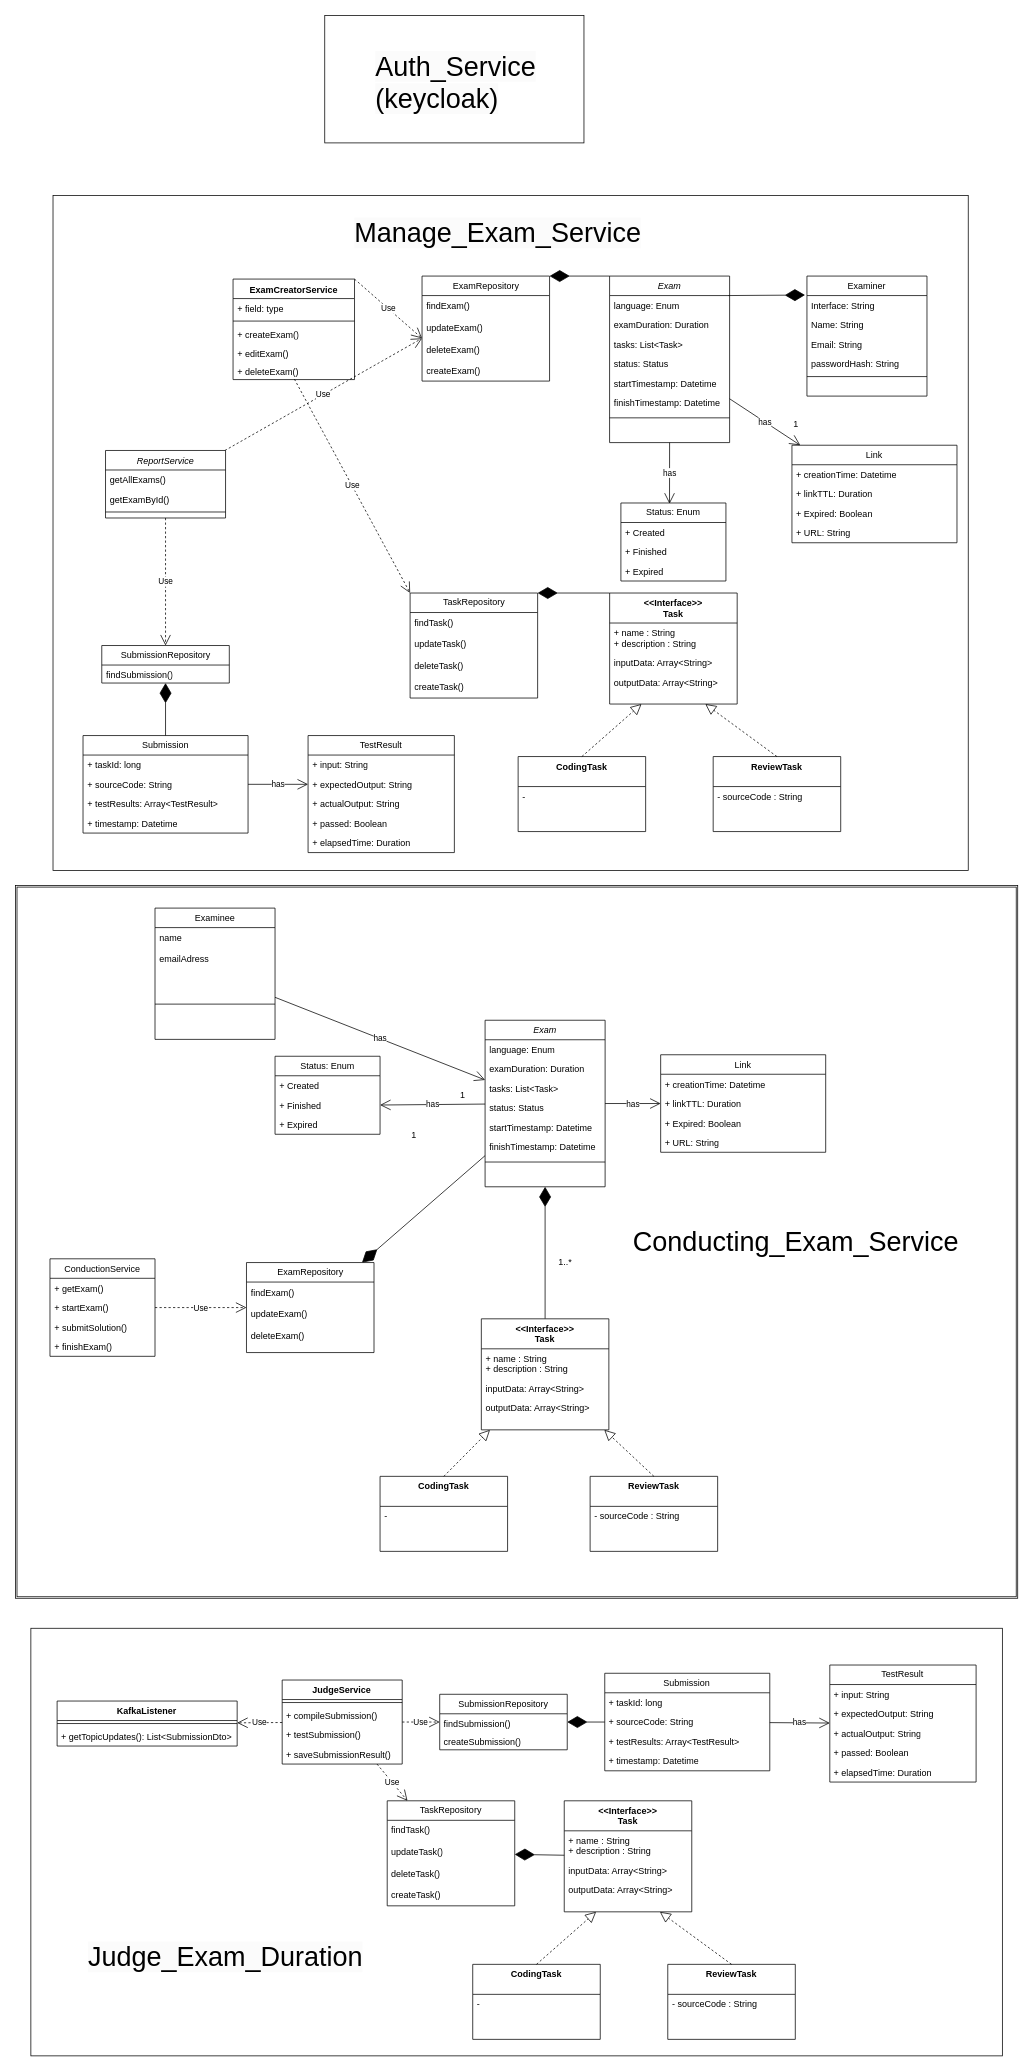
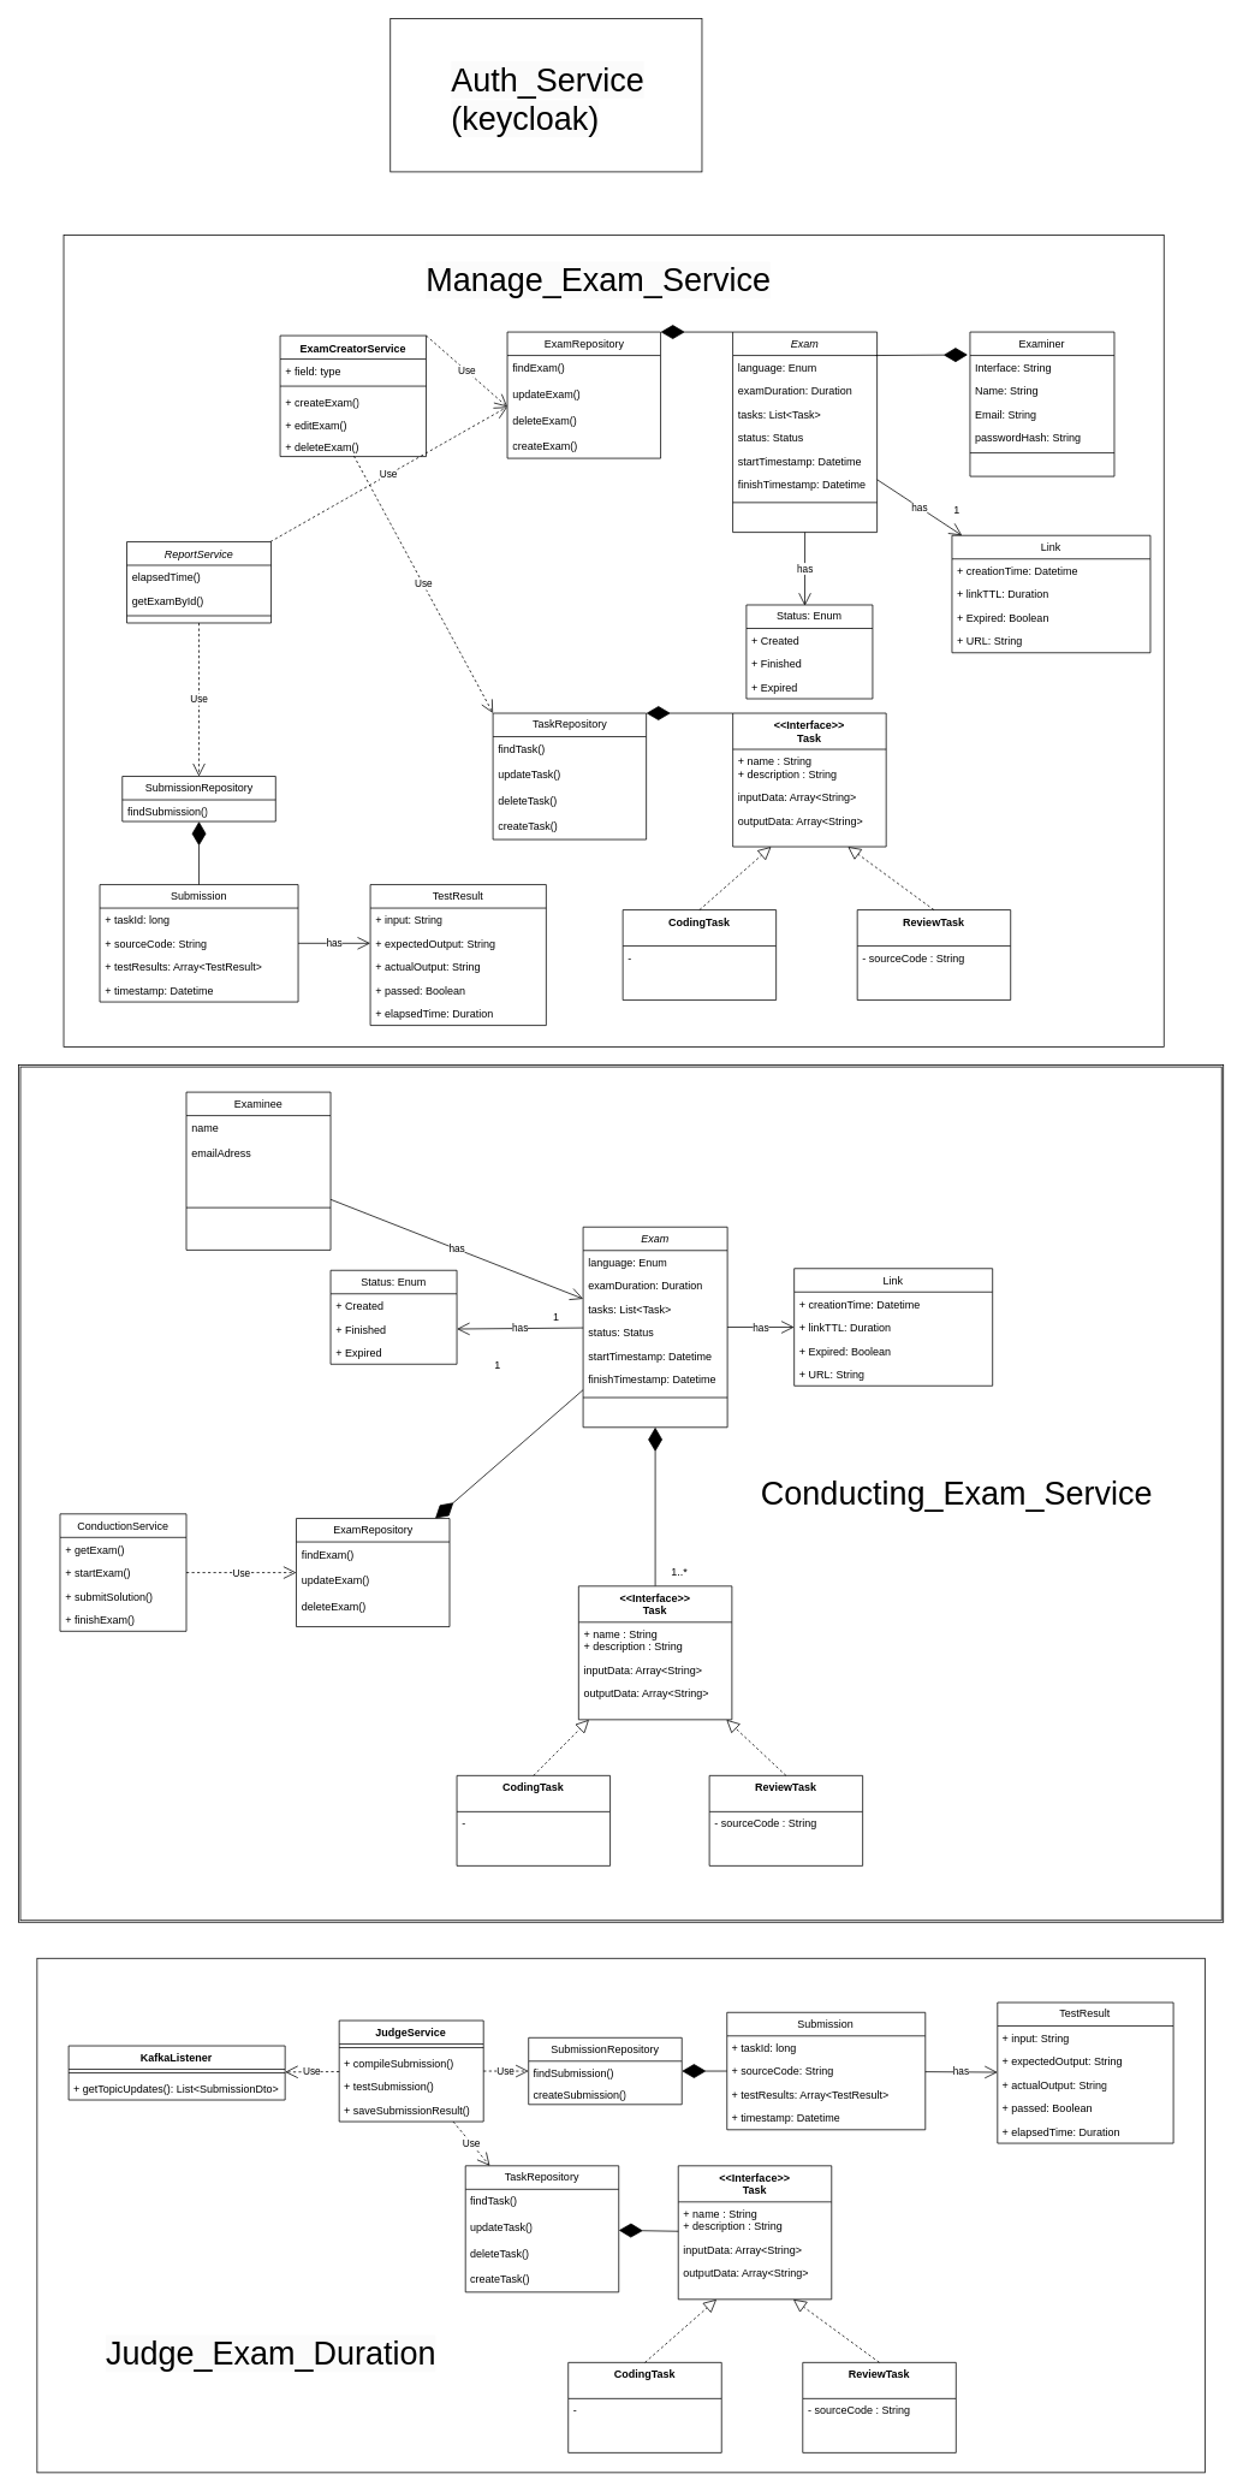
- <mxCell id="41" value="getAllExams()" style="text;align=left;verticalAlign=top;spacingLeft=4;spacingRight=4;overflow=hidden;rotatable=0;points=[[0,0.5],[1,0.5]];portConstraint=eastwest;" parent="40" vertex="1"><mxGeometry y="26" width="160" height="26" as="geometry" /></mxCell>
+ <mxCell id="41" value="elapsedTime()" style="text;align=left;verticalAlign=top;spacingLeft=4;spacingRight=4;overflow=hidden;rotatable=0;points=[[0,0.5],[1,0.5]];portConstraint=eastwest;" parent="40" vertex="1"><mxGeometry y="26" width="160" height="26" as="geometry" /></mxCell>
- <mxCell id="7" value="&lt;div style=&quot;text-align: center;&quot;&gt;&lt;span style=&quot;background-color: initial;&quot;&gt;1..*&lt;/span&gt;&lt;/div&gt;" style="text;whiteSpace=wrap;html=1;" parent="1" vertex="1"><mxGeometry x="741.96" y="1667.5" width="27" height="30" as="geometry" /></mxCell>
+ <mxCell id="7" value="&lt;div style=&quot;text-align: center;&quot;&gt;&lt;span style=&quot;background-color: initial;&quot;&gt;1..*&lt;/span&gt;&lt;/div&gt;" style="text;whiteSpace=wrap;html=1;" parent="1" vertex="1"><mxGeometry x="741.96" y="1727.5" width="27" height="30" as="geometry" /></mxCell>
